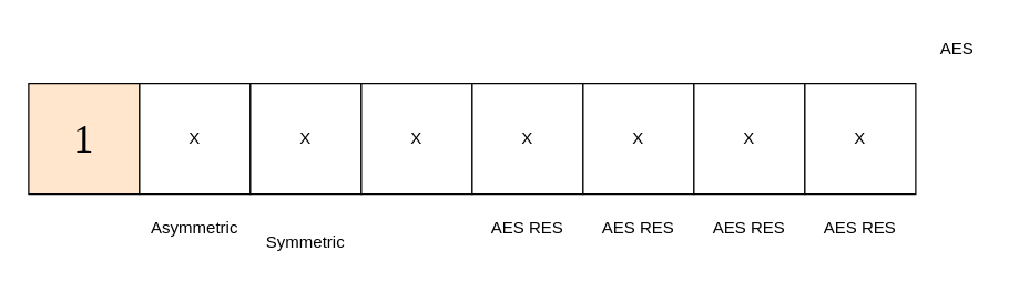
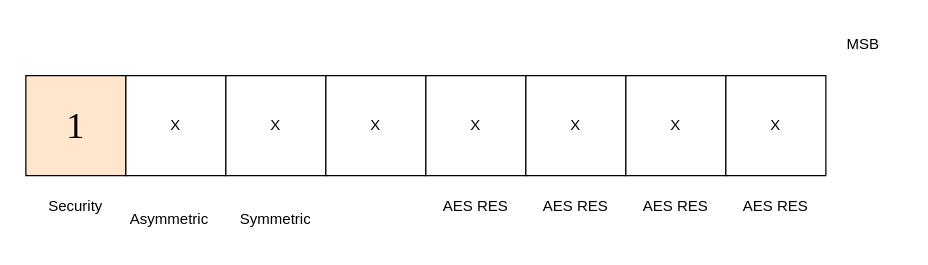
- <mxCell id="10" value="AES" style="text;html=1;strokeColor=none;fillColor=none;align=center;verticalAlign=middle;whiteSpace=wrap;rounded=0;" parent="1" vertex="1"><mxGeometry x="660" y="20" width="60" height="30" as="geometry" /></mxCell>
+ <mxCell id="10" value="MSB" style="text;html=1;strokeColor=none;fillColor=none;align=center;verticalAlign=middle;whiteSpace=wrap;rounded=0;" parent="1" vertex="1"><mxGeometry x="660" y="20" width="60" height="30" as="geometry" /></mxCell>
+ <mxCell id="11" value="Security" style="text;html=1;strokeColor=none;fillColor=none;align=center;verticalAlign=middle;whiteSpace=wrap;rounded=0;" parent="1" vertex="1"><mxGeometry x="30" y="150" width="60" height="30" as="geometry" /></mxCell>
- <mxCell id="12" value="Asymmetric" style="text;html=1;strokeColor=none;fillColor=none;align=center;verticalAlign=middle;whiteSpace=wrap;rounded=0;" parent="1" vertex="1"><mxGeometry x="110" y="150" width="60" height="30" as="geometry" /></mxCell>
+ <mxCell id="12" value="Asymmetric" style="text;html=1;strokeColor=none;fillColor=none;align=center;verticalAlign=middle;whiteSpace=wrap;rounded=0;" parent="1" vertex="1"><mxGeometry x="105" y="160" width="60" height="30" as="geometry" /></mxCell>
